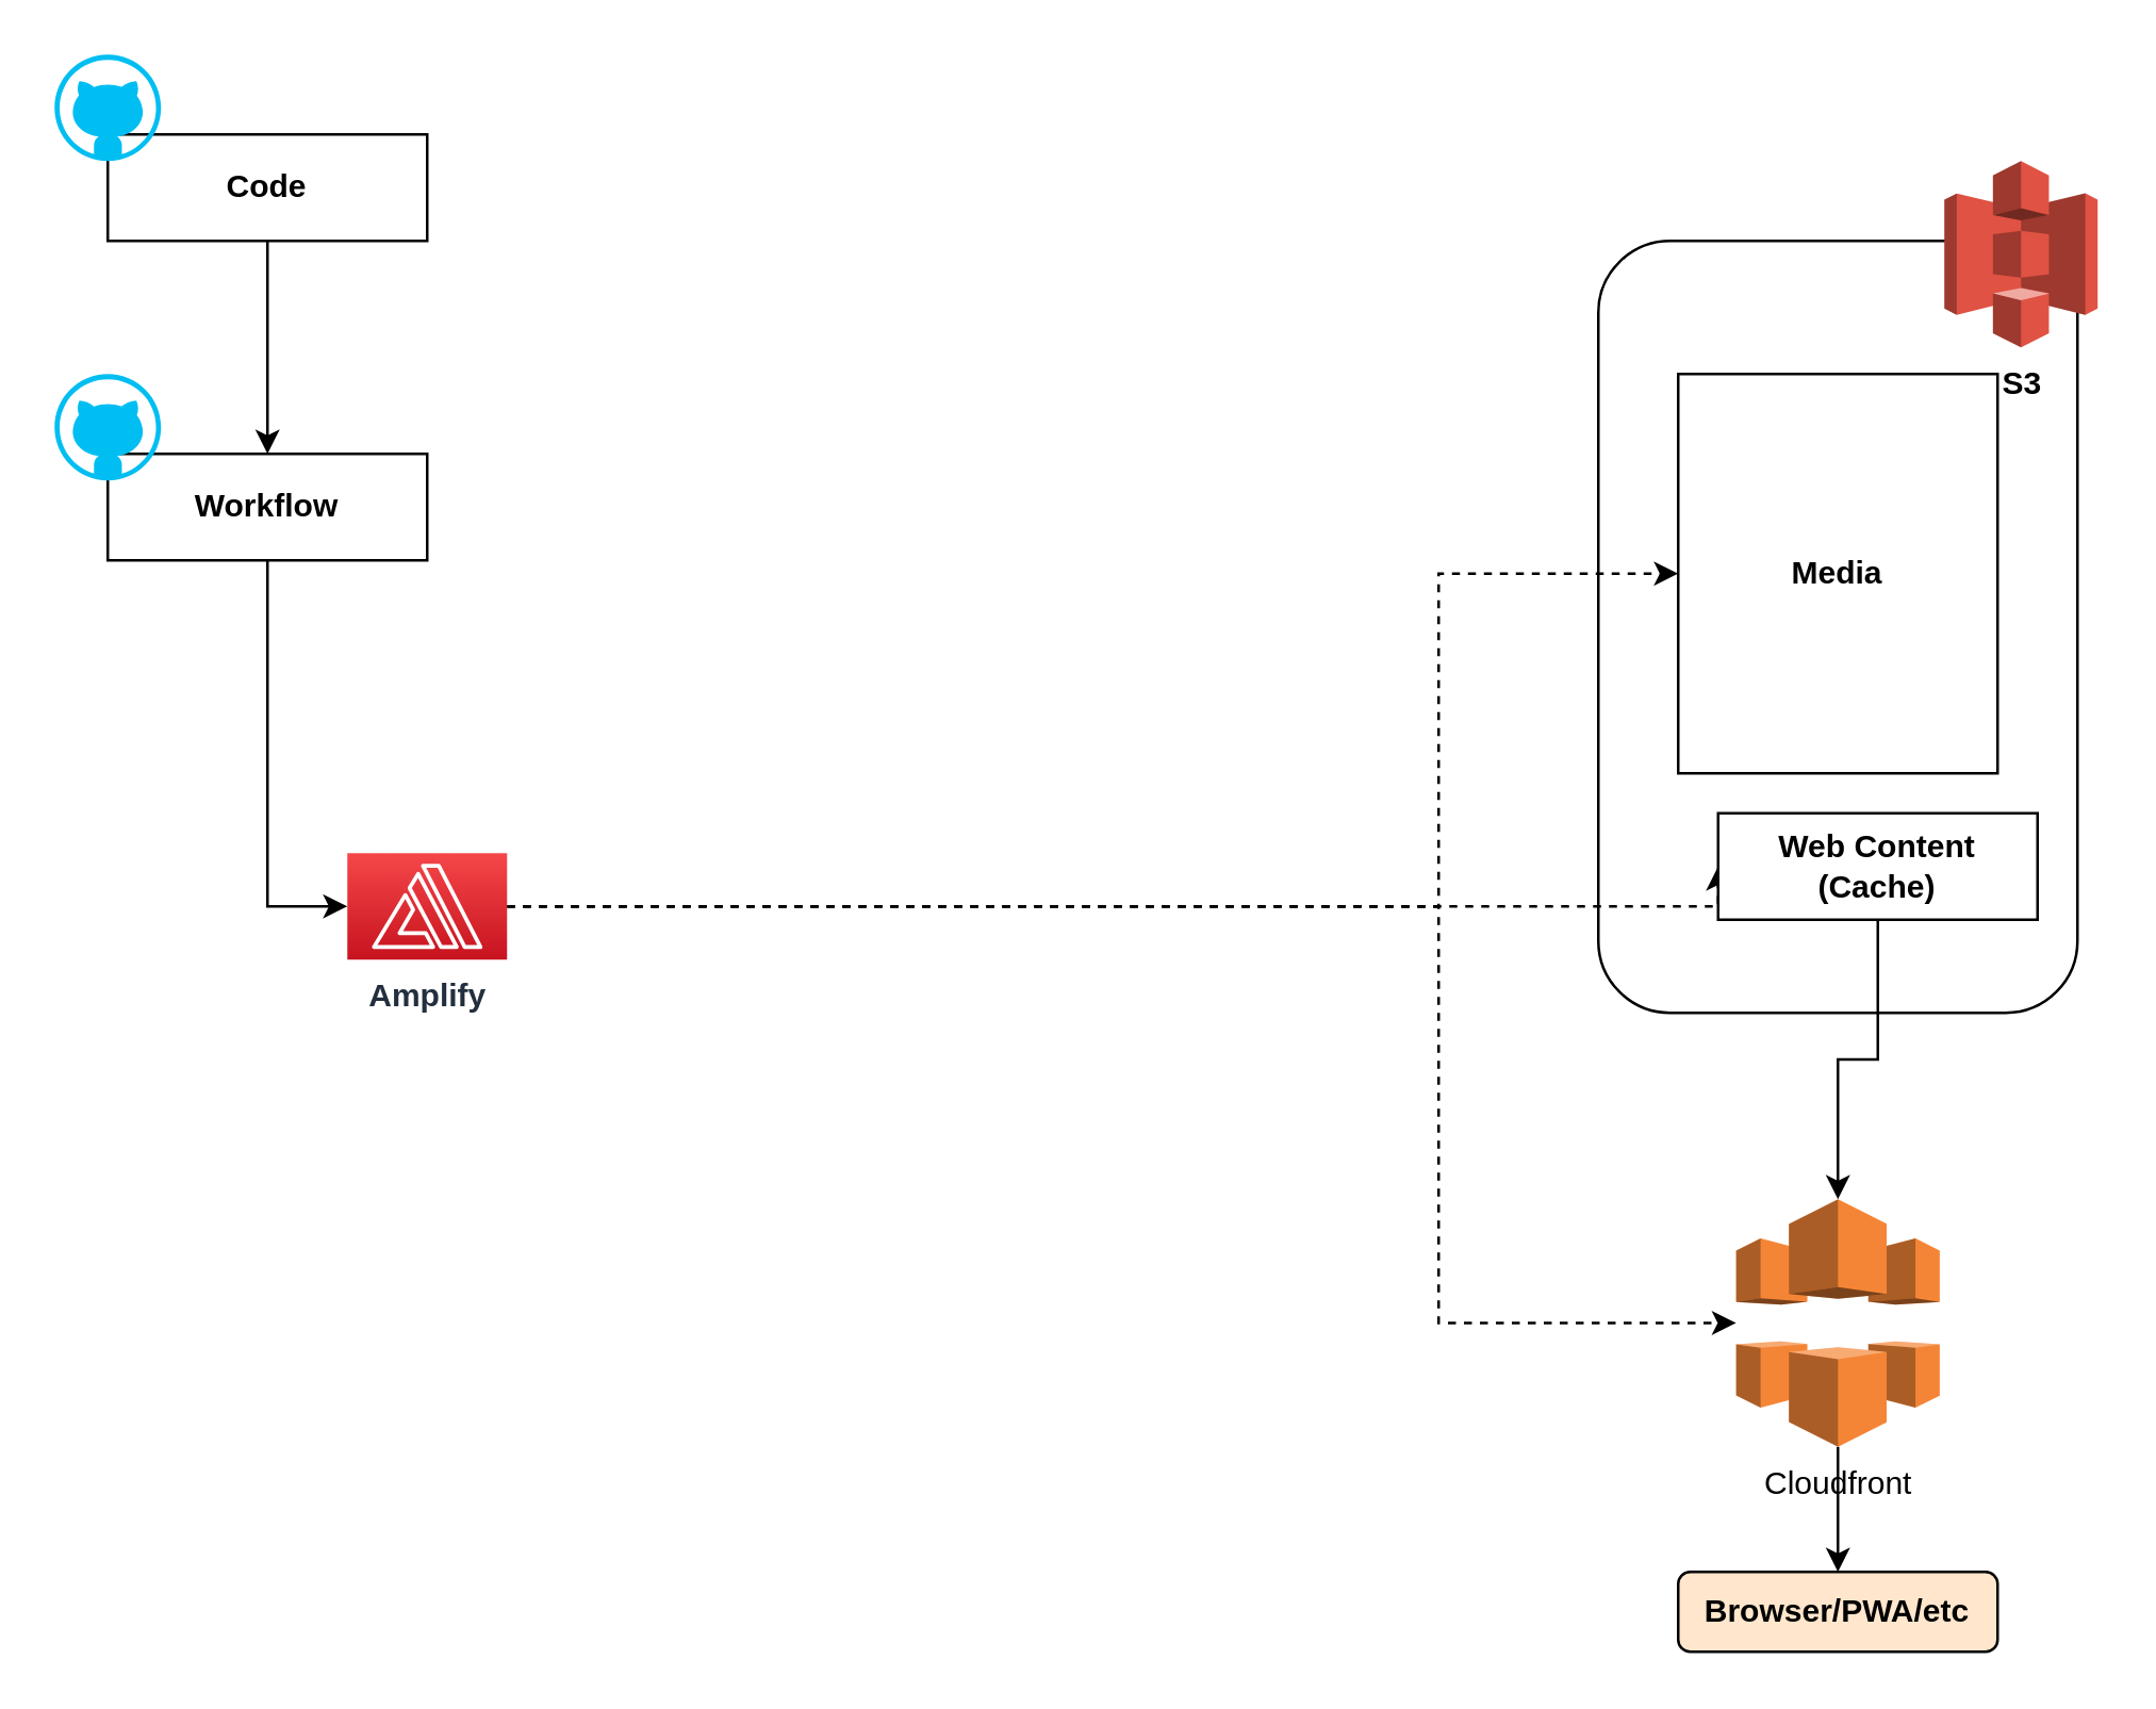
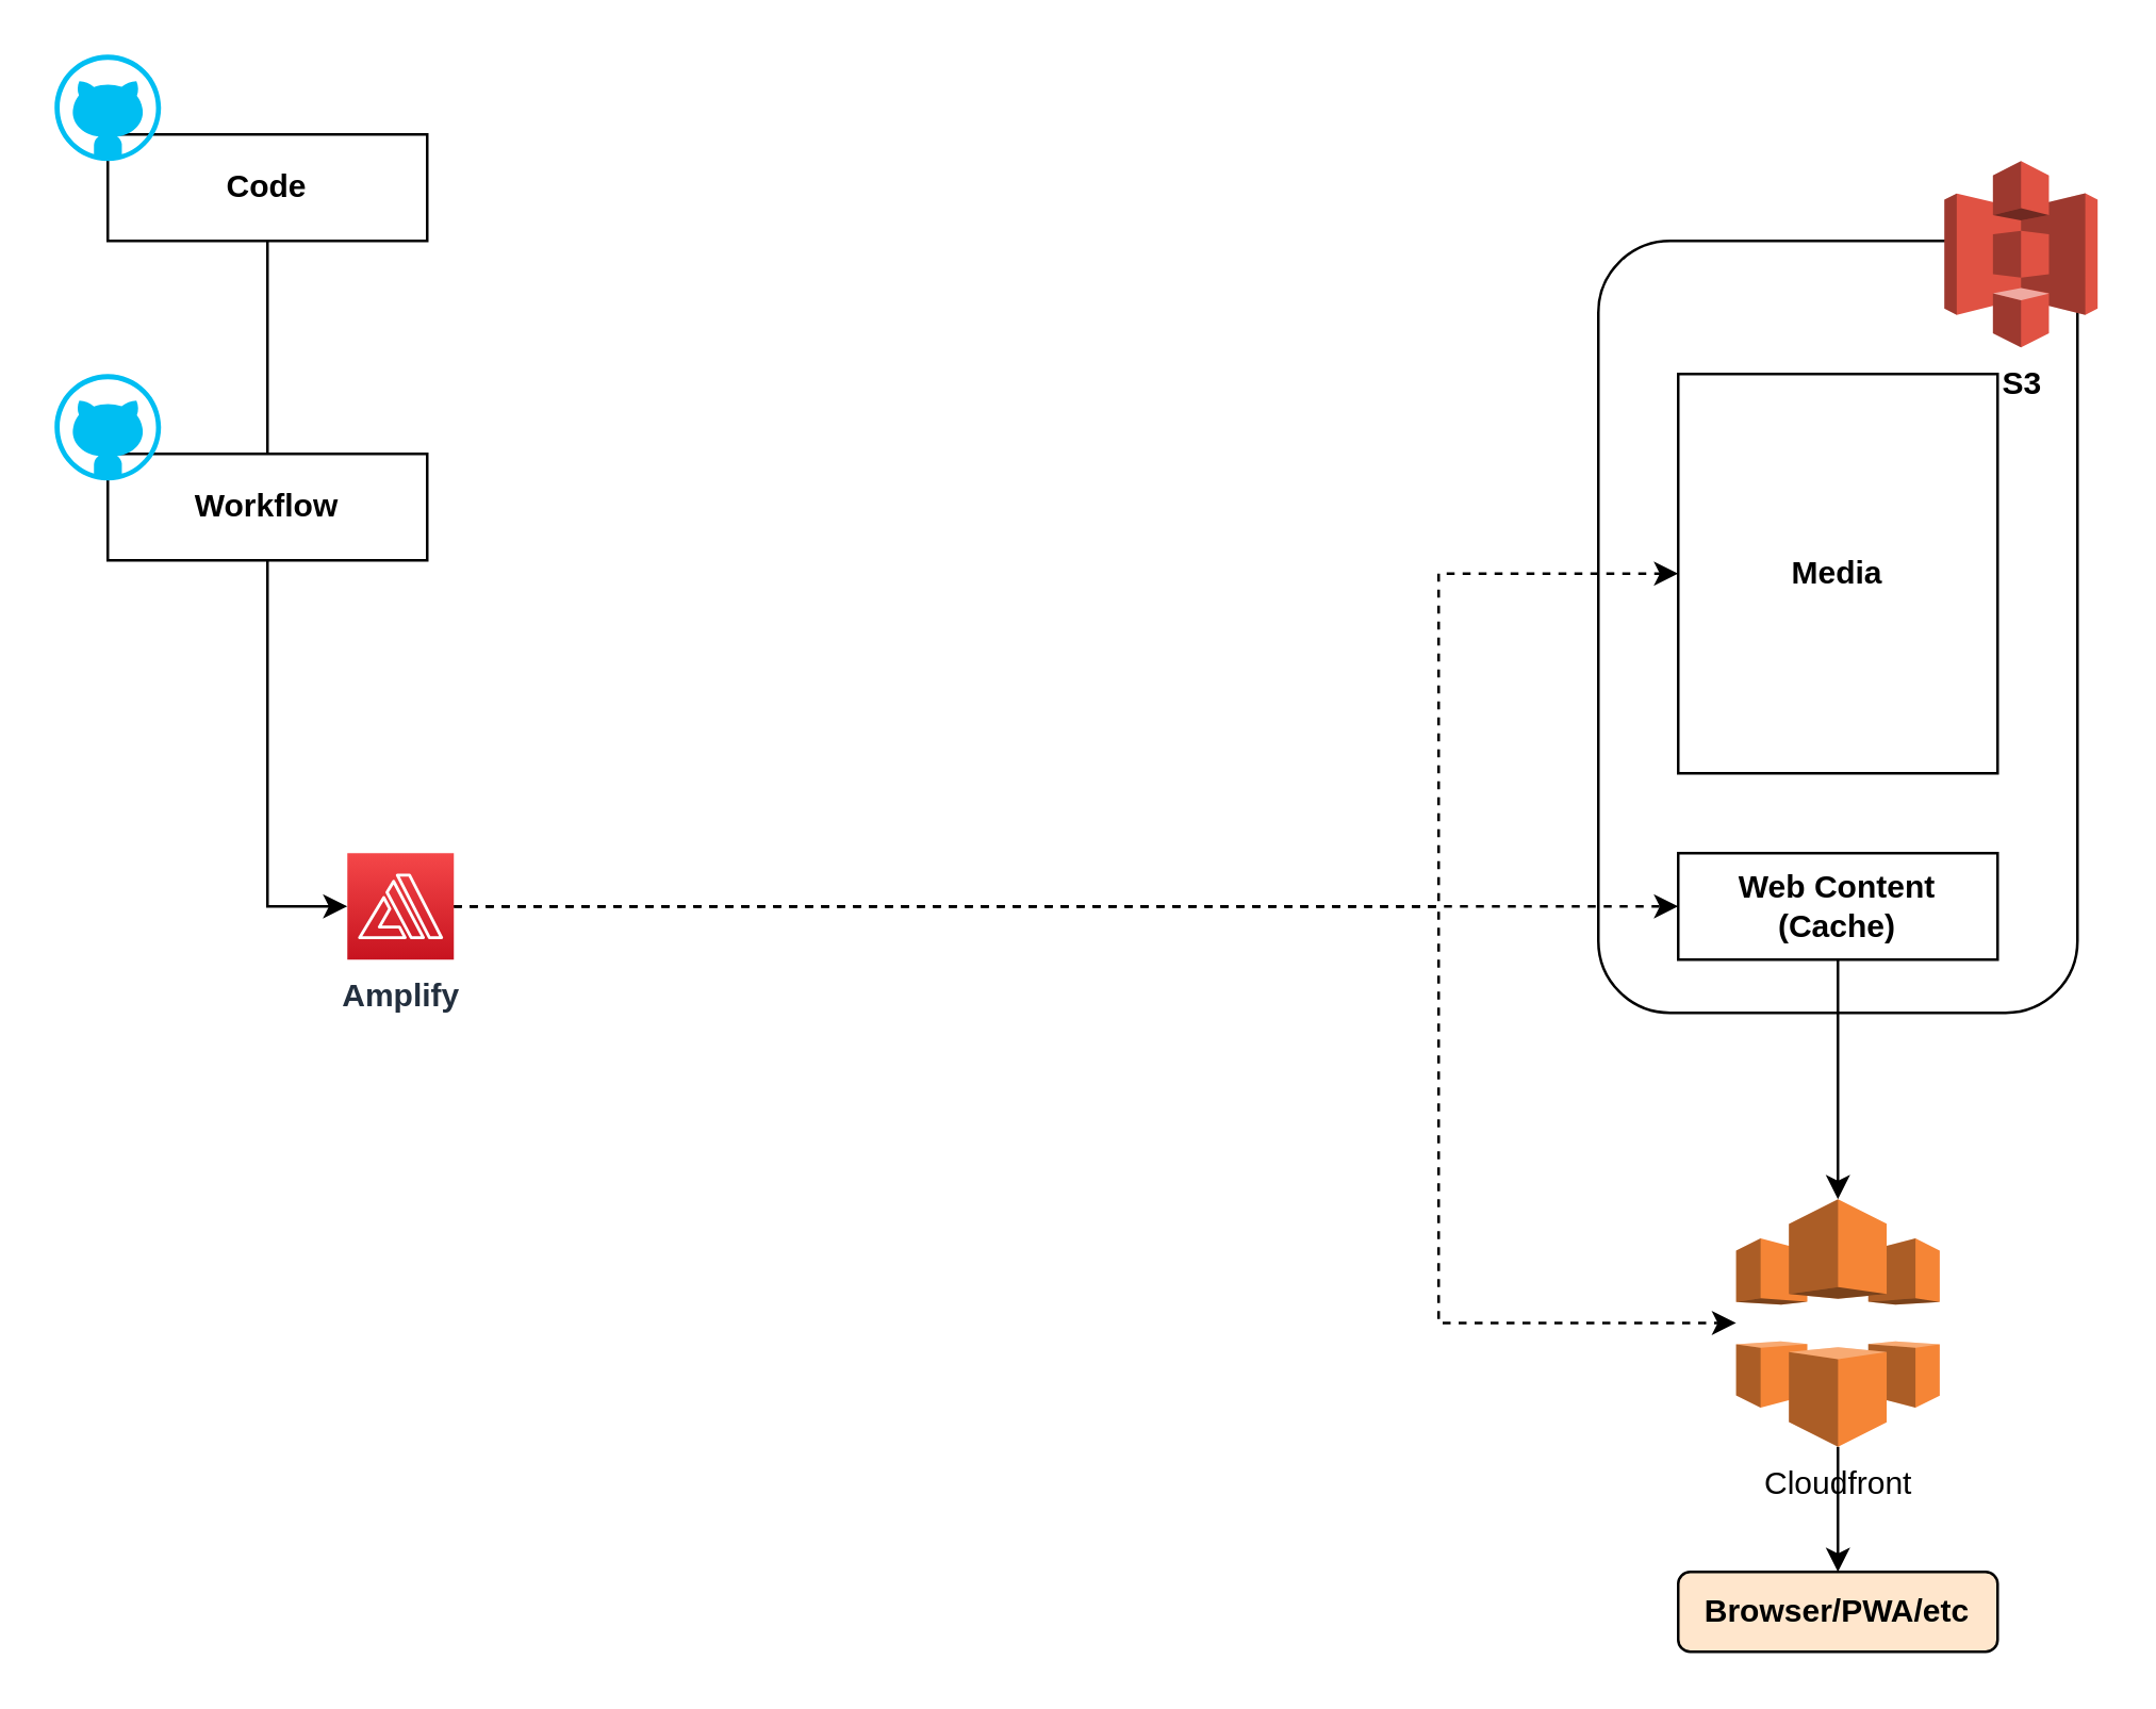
- <mxCell id="14" style="edgeStyle=orthogonalEdgeStyle;rounded=0;orthogonalLoop=1;jettySize=auto;html=1;exitX=0.5;exitY=1;exitDx=0;exitDy=0;entryX=0.5;entryY=0;entryDx=0;entryDy=0;startArrow=none;startFill=0;endArrow=classic;endFill=1;" edge="1" parent="1" source="15" target="4"><mxGeometry relative="1" as="geometry" /></mxCell>
+ <mxCell id="14" style="edgeStyle=orthogonalEdgeStyle;rounded=0;orthogonalLoop=1;jettySize=auto;html=1;exitX=0.5;exitY=1;exitDx=0;exitDy=0;entryX=0.5;entryY=0;entryDx=0;entryDy=0;startArrow=none;startFill=0;endArrow=none;endFill=1;" edge="1" parent="1" source="15" target="4"><mxGeometry relative="1" as="geometry" /></mxCell>
- <mxCell id="12" value="Web Content (Cache)" style="rounded=0;whiteSpace=wrap;html=1;fontStyle=1" vertex="1" parent="1"><mxGeometry x="645" y="305" width="120" height="40" as="geometry" /></mxCell>
+ <mxCell id="12" value="Web Content (Cache)" style="rounded=0;whiteSpace=wrap;html=1;fontStyle=1" vertex="1" parent="1"><mxGeometry x="630" y="320" width="120" height="40" as="geometry" /></mxCell>
- <mxCell id="8" value="&lt;b&gt;Amplify&lt;/b&gt;" style="points=[[0,0,0],[0.25,0,0],[0.5,0,0],[0.75,0,0],[1,0,0],[0,1,0],[0.25,1,0],[0.5,1,0],[0.75,1,0],[1,1,0],[0,0.25,0],[0,0.5,0],[0,0.75,0],[1,0.25,0],[1,0.5,0],[1,0.75,0]];outlineConnect=0;fontColor=#232F3E;gradientColor=#F54749;gradientDirection=north;fillColor=#C7131F;strokeColor=#ffffff;dashed=0;verticalLabelPosition=bottom;verticalAlign=top;align=center;html=1;fontSize=12;fontStyle=0;aspect=fixed;shape=mxgraph.aws4.resourceIcon;resIcon=mxgraph.aws4.amplify;" vertex="1" parent="1"><mxGeometry x="130" y="320" width="60" height="40" as="geometry" /></mxCell>
+ <mxCell id="8" value="&lt;b&gt;Amplify&lt;/b&gt;" style="points=[[0,0,0],[0.25,0,0],[0.5,0,0],[0.75,0,0],[1,0,0],[0,1,0],[0.25,1,0],[0.5,1,0],[0.75,1,0],[1,1,0],[0,0.25,0],[0,0.5,0],[0,0.75,0],[1,0.25,0],[1,0.5,0],[1,0.75,0]];outlineConnect=0;fontColor=#232F3E;gradientColor=#F54749;gradientDirection=north;fillColor=#C7131F;strokeColor=#ffffff;dashed=0;verticalLabelPosition=bottom;verticalAlign=top;align=center;html=1;fontSize=12;fontStyle=0;aspect=fixed;shape=mxgraph.aws4.resourceIcon;resIcon=mxgraph.aws4.amplify;" vertex="1" parent="1"><mxGeometry x="130" y="320" width="40" height="40" as="geometry" /></mxCell>
